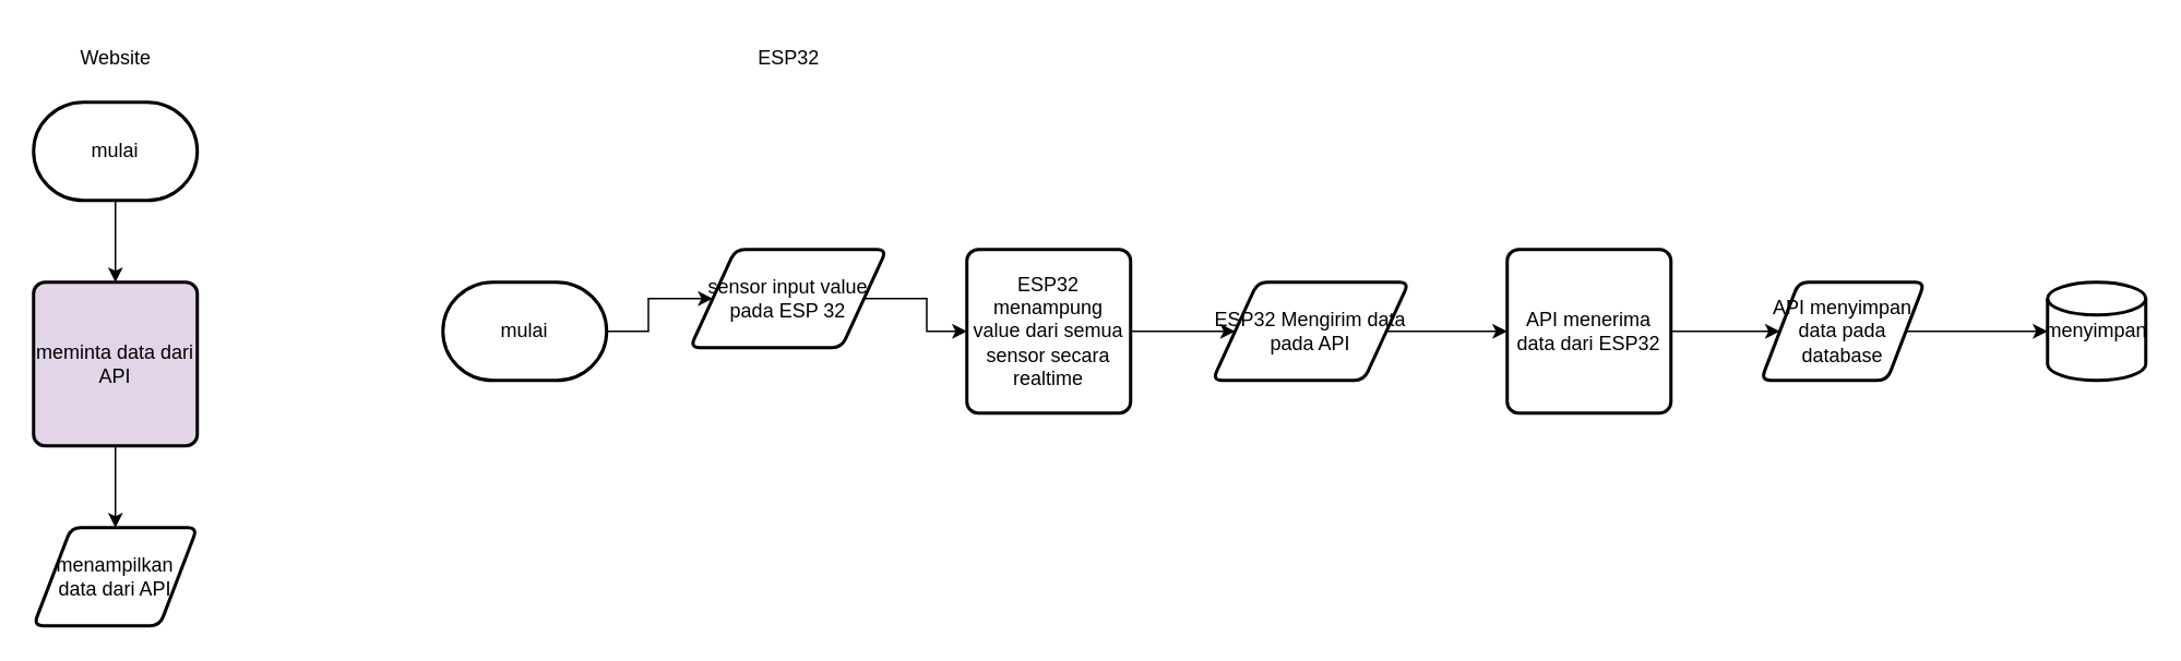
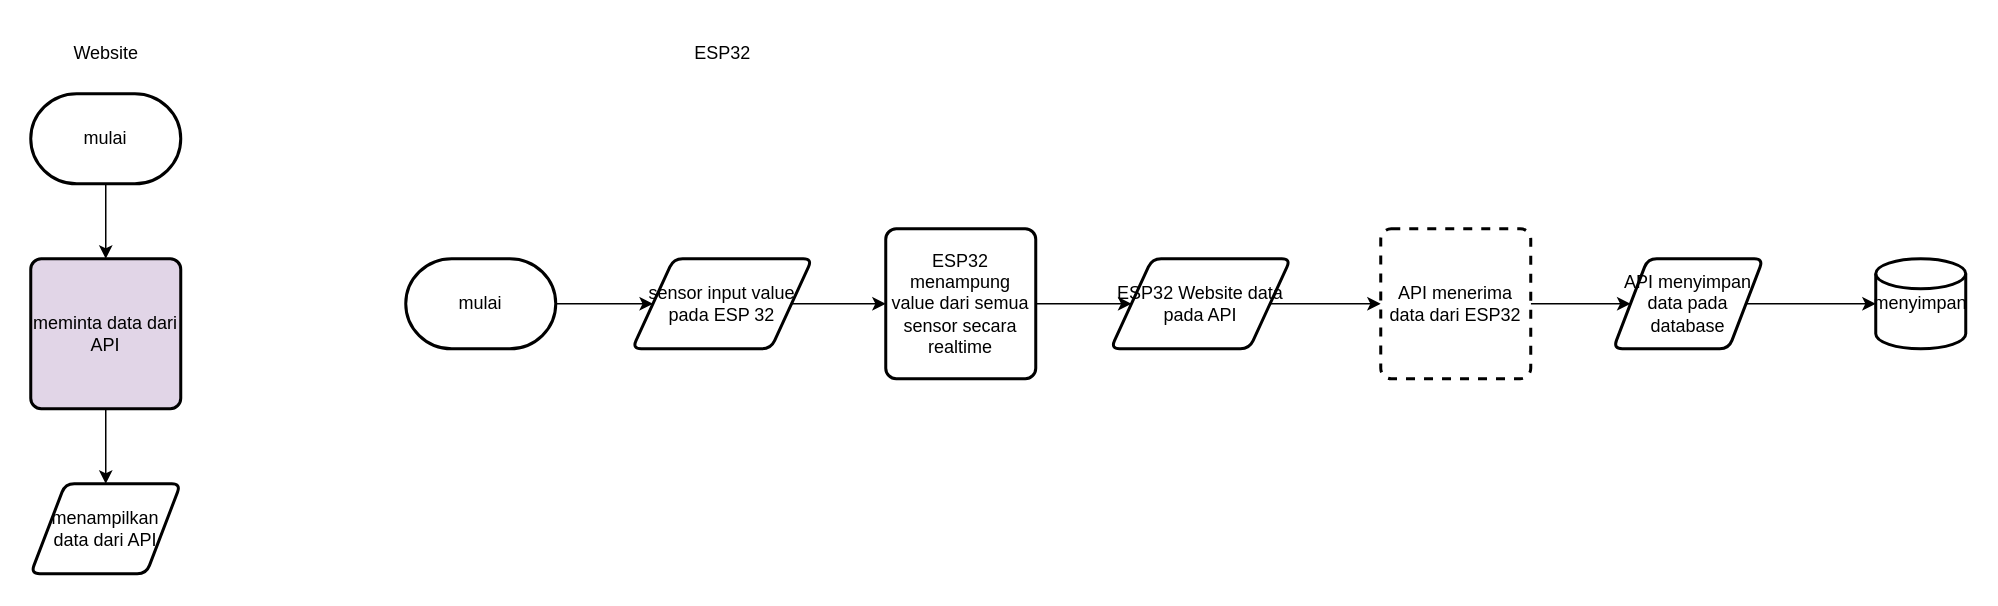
- <mxCell id="9" value="sensor input value pada ESP 32" style="shape=parallelogram;html=1;strokeWidth=2;perimeter=parallelogramPerimeter;whiteSpace=wrap;rounded=1;arcSize=12;size=0.23;" parent="1" vertex="1"><mxGeometry x="421" y="152" width="120" height="60" as="geometry" /></mxCell>
+ <mxCell id="9" value="sensor input value pada ESP 32" style="shape=parallelogram;html=1;strokeWidth=2;perimeter=parallelogramPerimeter;whiteSpace=wrap;rounded=1;arcSize=12;size=0.23;" parent="1" vertex="1"><mxGeometry x="421" y="172" width="120" height="60" as="geometry" /></mxCell>
- <mxCell id="7" value="ESP32 Mengirim data pada API" style="shape=parallelogram;html=1;strokeWidth=2;perimeter=parallelogramPerimeter;whiteSpace=wrap;rounded=1;arcSize=12;size=0.23;" parent="1" vertex="1"><mxGeometry x="740" y="172" width="120" height="60" as="geometry" /></mxCell>
+ <mxCell id="7" value="ESP32 Website data pada API" style="shape=parallelogram;html=1;strokeWidth=2;perimeter=parallelogramPerimeter;whiteSpace=wrap;rounded=1;arcSize=12;size=0.23;" parent="1" vertex="1"><mxGeometry x="740" y="172" width="120" height="60" as="geometry" /></mxCell>
- <mxCell id="11" value="API menerima data dari ESP32" style="rounded=1;whiteSpace=wrap;html=1;absoluteArcSize=1;arcSize=14;strokeWidth=2;" parent="1" vertex="1"><mxGeometry x="920" y="152" width="100" height="100" as="geometry" /></mxCell>
+ <mxCell id="11" value="API menerima data dari ESP32" style="rounded=1;whiteSpace=wrap;html=1;absoluteArcSize=1;arcSize=14;strokeWidth=2;dashed=1;" parent="1" vertex="1"><mxGeometry x="920" y="152" width="100" height="100" as="geometry" /></mxCell>
